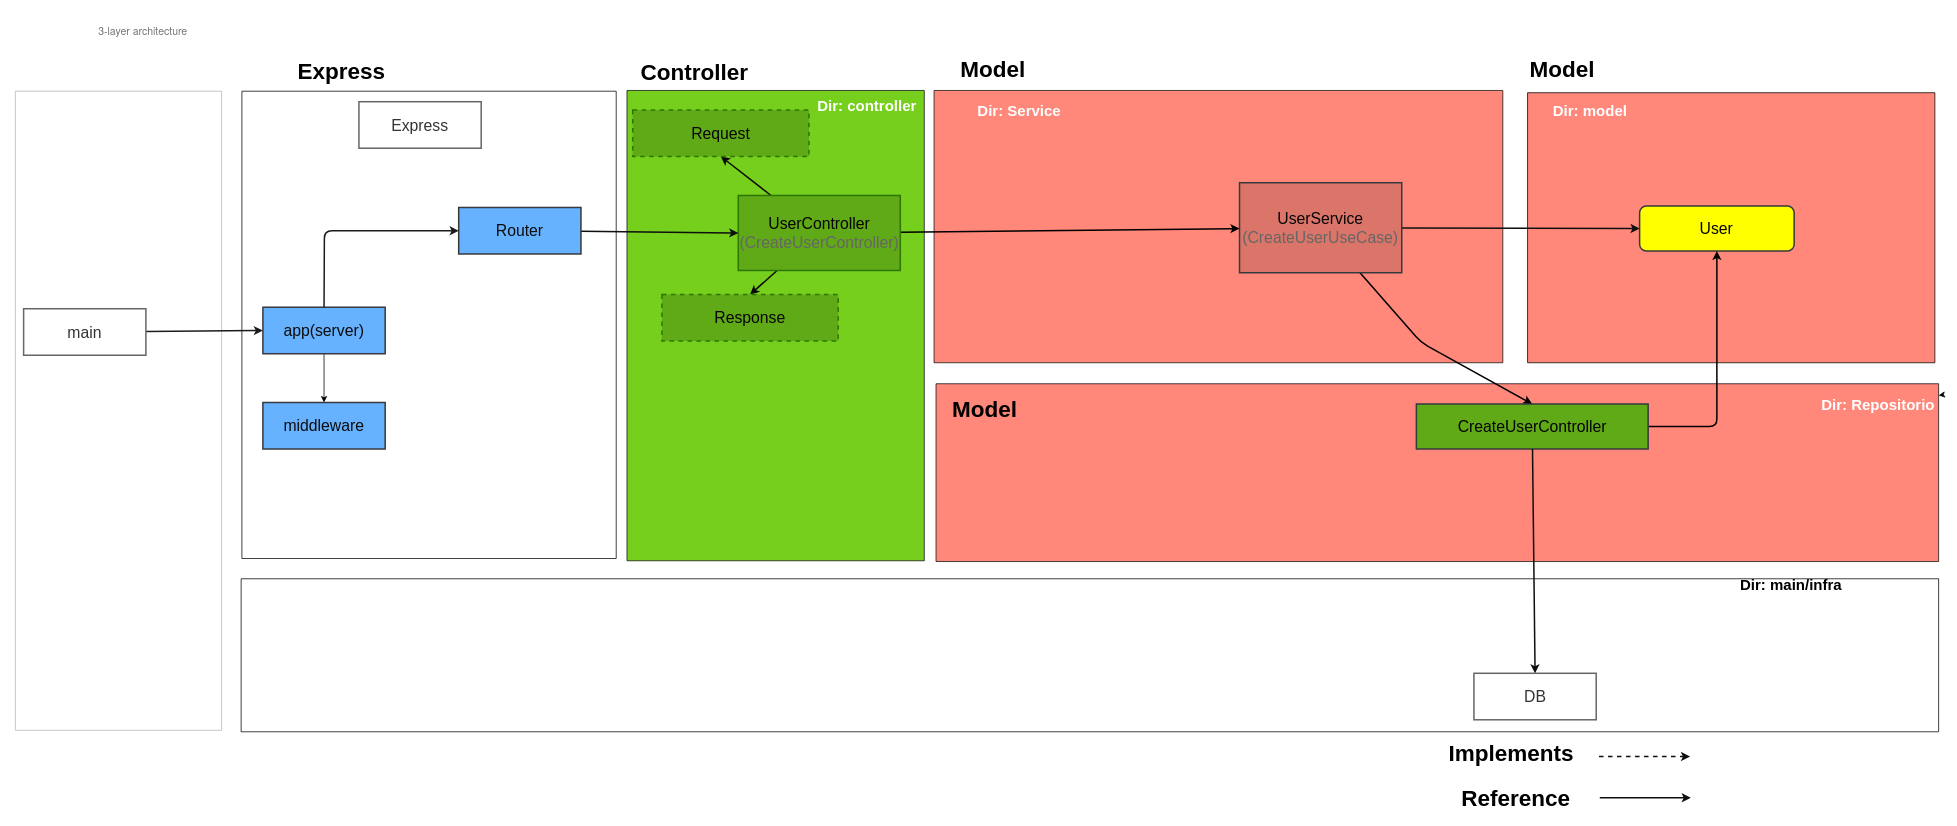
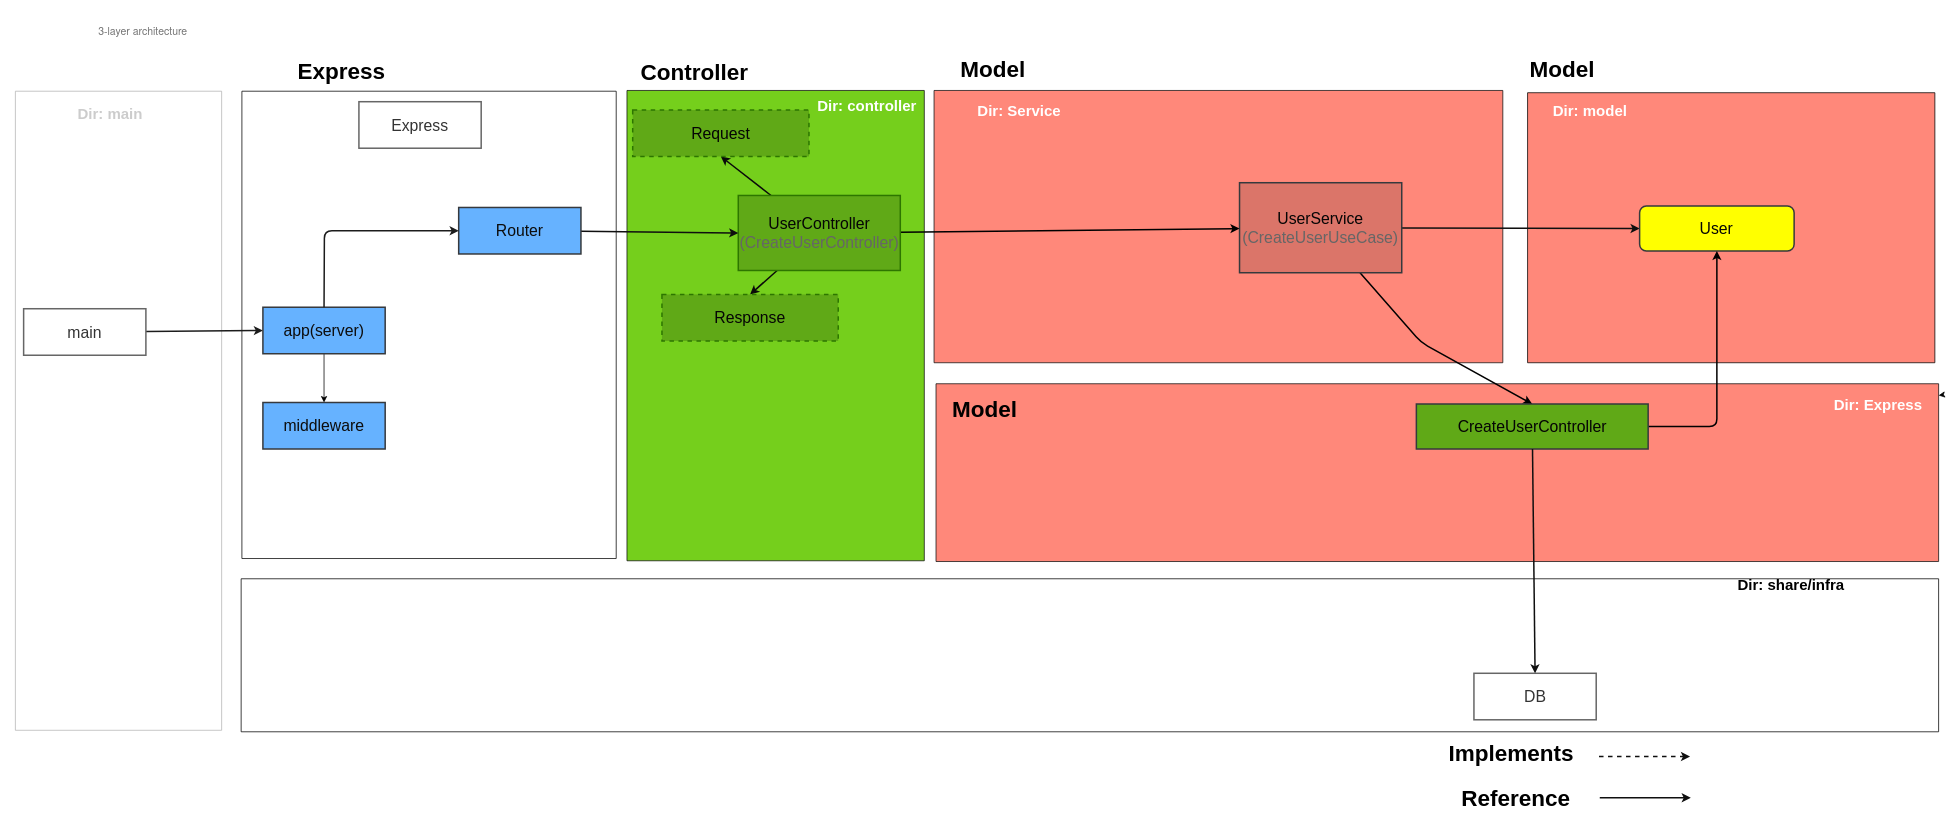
+ <mxCell id="43" value="Dir: main" style="text;html=1;strokeColor=none;fillColor=none;align=center;verticalAlign=middle;whiteSpace=wrap;rounded=1;fontColor=#CCCCCC;fontSize=20;fontStyle=1" parent="1" vertex="1"><mxGeometry x="63" y="135" width="166.63" height="30" as="geometry" /></mxCell>
- <mxCell id="38" value="Dir: Repositorio" style="text;html=1;strokeColor=none;fillColor=none;align=center;verticalAlign=middle;whiteSpace=wrap;rounded=1;fontColor=#FFFFFF;fontSize=20;fontStyle=1" parent="1" vertex="1"><mxGeometry x="2420" y="524" width="166.63" height="30" as="geometry" /></mxCell>
+ <mxCell id="38" value="Dir: Express" style="text;html=1;strokeColor=none;fillColor=none;align=center;verticalAlign=middle;whiteSpace=wrap;rounded=1;fontColor=#FFFFFF;fontSize=20;fontStyle=1" parent="1" vertex="1"><mxGeometry x="2420" y="524" width="166.63" height="30" as="geometry" /></mxCell>
- <mxCell id="40" value="Dir: main/infra" style="text;html=1;strokeColor=none;fillColor=none;align=center;verticalAlign=middle;whiteSpace=wrap;rounded=1;fontColor=#000000;fontSize=20;fontStyle=1" parent="1" vertex="1"><mxGeometry x="2282" y="764" width="211.13" height="30" as="geometry" /></mxCell>
+ <mxCell id="40" value="Dir: share/infra" style="text;html=1;strokeColor=none;fillColor=none;align=center;verticalAlign=middle;whiteSpace=wrap;rounded=1;fontColor=#000000;fontSize=20;fontStyle=1" parent="1" vertex="1"><mxGeometry x="2282" y="764" width="211.13" height="30" as="geometry" /></mxCell>
